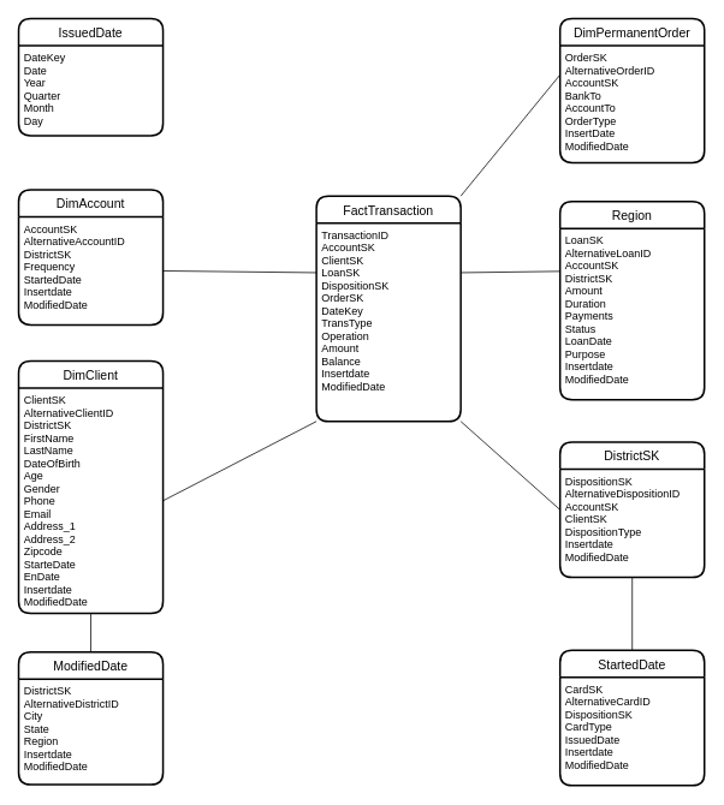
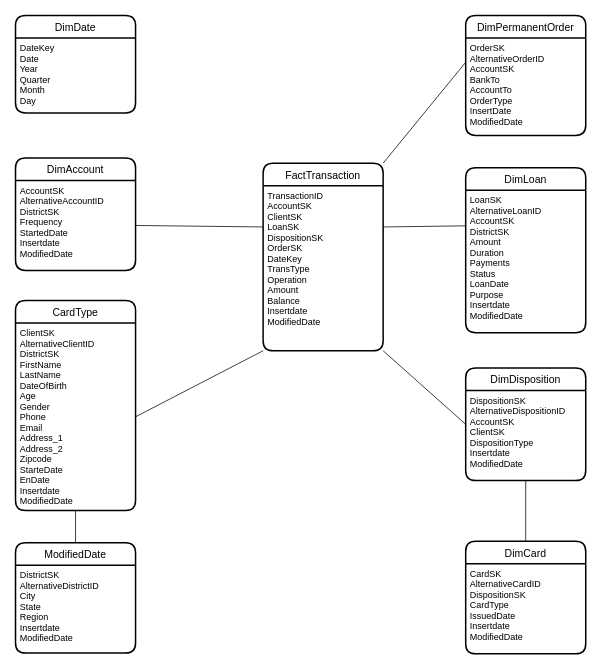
- <mxCell id="2" value="IssuedDate" style="swimlane;childLayout=stackLayout;horizontal=1;startSize=30;horizontalStack=0;rounded=1;fontSize=14;fontStyle=0;strokeWidth=2;resizeParent=0;resizeLast=1;shadow=0;dashed=0;align=center;" parent="1" vertex="1"><mxGeometry x="20" y="20" width="160" height="130" as="geometry"><mxRectangle x="30" y="40" width="90" height="30" as="alternateBounds" /></mxGeometry></mxCell>
+ <mxCell id="2" value="DimDate" style="swimlane;childLayout=stackLayout;horizontal=1;startSize=30;horizontalStack=0;rounded=1;fontSize=14;fontStyle=0;strokeWidth=2;resizeParent=0;resizeLast=1;shadow=0;dashed=0;align=center;" parent="1" vertex="1"><mxGeometry x="20" y="20" width="160" height="130" as="geometry"><mxRectangle x="30" y="40" width="90" height="30" as="alternateBounds" /></mxGeometry></mxCell>
- <mxCell id="8" value="Region" style="swimlane;childLayout=stackLayout;horizontal=1;startSize=30;horizontalStack=0;rounded=1;fontSize=14;fontStyle=0;strokeWidth=2;resizeParent=0;resizeLast=1;shadow=0;dashed=0;align=center;" parent="1" vertex="1"><mxGeometry x="620" y="223" width="160" height="220" as="geometry" /></mxCell>
+ <mxCell id="8" value="DimLoan" style="swimlane;childLayout=stackLayout;horizontal=1;startSize=30;horizontalStack=0;rounded=1;fontSize=14;fontStyle=0;strokeWidth=2;resizeParent=0;resizeLast=1;shadow=0;dashed=0;align=center;" parent="1" vertex="1"><mxGeometry x="620" y="223" width="160" height="220" as="geometry" /></mxCell>
- <mxCell id="10" value="DimClient" style="swimlane;childLayout=stackLayout;horizontal=1;startSize=30;horizontalStack=0;rounded=1;fontSize=14;fontStyle=0;strokeWidth=2;resizeParent=0;resizeLast=1;shadow=0;dashed=0;align=center;" parent="1" vertex="1"><mxGeometry x="20" y="400" width="160" height="280" as="geometry" /></mxCell>
+ <mxCell id="10" value="CardType" style="swimlane;childLayout=stackLayout;horizontal=1;startSize=30;horizontalStack=0;rounded=1;fontSize=14;fontStyle=0;strokeWidth=2;resizeParent=0;resizeLast=1;shadow=0;dashed=0;align=center;" parent="1" vertex="1"><mxGeometry x="20" y="400" width="160" height="280" as="geometry" /></mxCell>
- <mxCell id="14" value="DistrictSK" style="swimlane;childLayout=stackLayout;horizontal=1;startSize=30;horizontalStack=0;rounded=1;fontSize=14;fontStyle=0;strokeWidth=2;resizeParent=0;resizeLast=1;shadow=0;dashed=0;align=center;" parent="1" vertex="1"><mxGeometry x="620" y="490" width="160" height="150" as="geometry" /></mxCell>
+ <mxCell id="14" value="DimDisposition" style="swimlane;childLayout=stackLayout;horizontal=1;startSize=30;horizontalStack=0;rounded=1;fontSize=14;fontStyle=0;strokeWidth=2;resizeParent=0;resizeLast=1;shadow=0;dashed=0;align=center;" parent="1" vertex="1"><mxGeometry x="620" y="490" width="160" height="150" as="geometry" /></mxCell>
- <mxCell id="16" value="StartedDate" style="swimlane;childLayout=stackLayout;horizontal=1;startSize=30;horizontalStack=0;rounded=1;fontSize=14;fontStyle=0;strokeWidth=2;resizeParent=0;resizeLast=1;shadow=0;dashed=0;align=center;" parent="1" vertex="1"><mxGeometry x="620" y="721" width="160" height="150" as="geometry" /></mxCell>
+ <mxCell id="16" value="DimCard" style="swimlane;childLayout=stackLayout;horizontal=1;startSize=30;horizontalStack=0;rounded=1;fontSize=14;fontStyle=0;strokeWidth=2;resizeParent=0;resizeLast=1;shadow=0;dashed=0;align=center;" parent="1" vertex="1"><mxGeometry x="620" y="721" width="160" height="150" as="geometry" /></mxCell>
